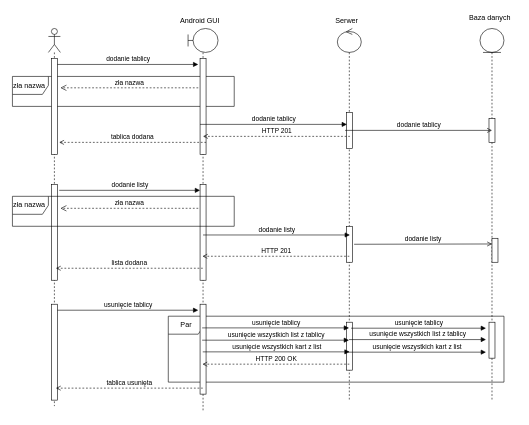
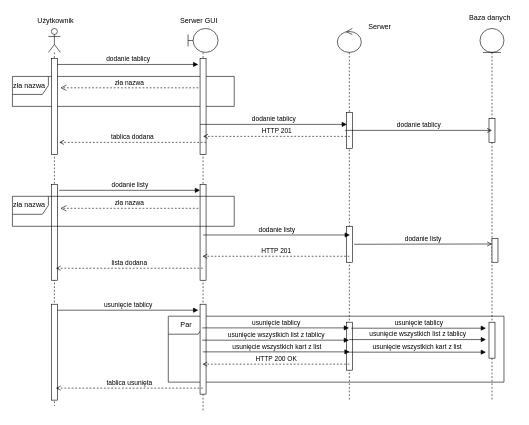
+ <mxCell id="20" value="Użytkownik" style="text;html=1;resizable=0;points=[];autosize=1;align=left;verticalAlign=top;spacingTop=-4;" vertex="1" parent="1"><mxGeometry x="60" y="25" width="80" height="20" as="geometry" /></mxCell>
- <mxCell id="21" value="Android GUI&lt;br&gt;&lt;br&gt;" style="text;html=1;resizable=0;points=[];autosize=1;align=left;verticalAlign=top;spacingTop=-4;" vertex="1" parent="1"><mxGeometry x="297.5" y="25" width="80" height="30" as="geometry" /></mxCell>
+ <mxCell id="21" value="Serwer GUI&lt;br&gt;&lt;br&gt;" style="text;html=1;resizable=0;points=[];autosize=1;align=left;verticalAlign=top;spacingTop=-4;" vertex="1" parent="1"><mxGeometry x="297.5" y="25" width="80" height="30" as="geometry" /></mxCell>
- <mxCell id="22" value="Serwer&lt;br&gt;" style="text;html=1;resizable=0;points=[];autosize=1;align=left;verticalAlign=top;spacingTop=-4;" vertex="1" parent="1"><mxGeometry x="556.5" y="25" width="50" height="20" as="geometry" /></mxCell>
+ <mxCell id="22" value="Serwer&lt;br&gt;" style="text;html=1;resizable=0;points=[];autosize=1;align=left;verticalAlign=top;spacingTop=-4;" vertex="1" parent="1"><mxGeometry x="611.5" y="35" width="50" height="20" as="geometry" /></mxCell>
